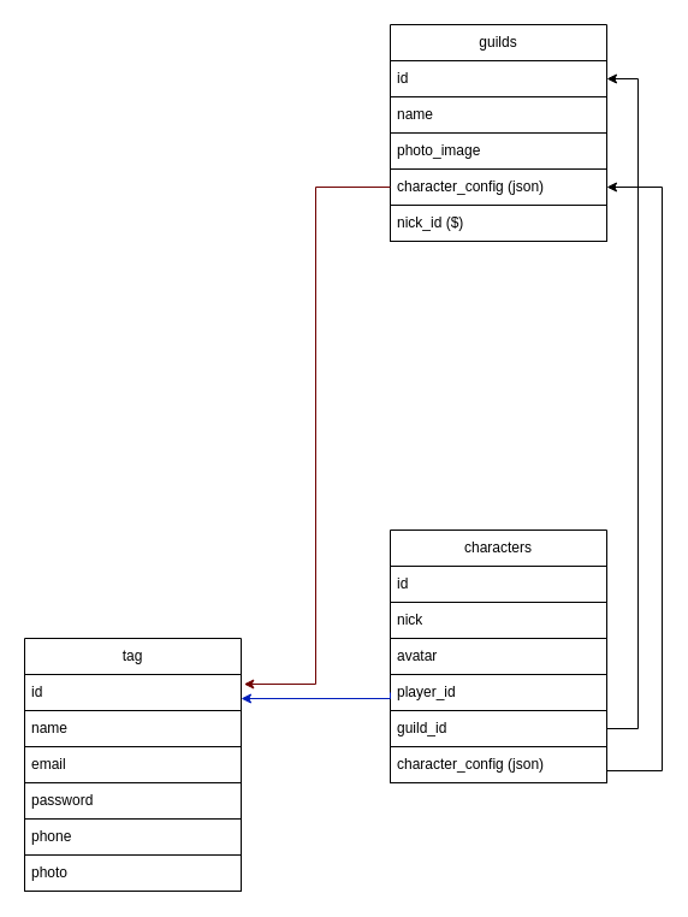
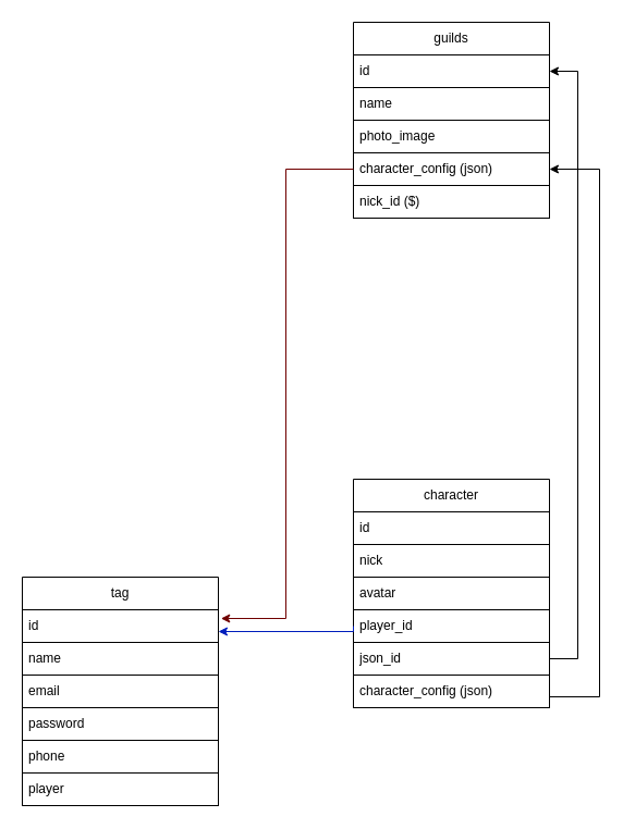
- <mxCell id="15" value="characters" style="swimlane;fontStyle=0;childLayout=stackLayout;horizontal=1;startSize=30;horizontalStack=0;resizeParent=1;resizeParentMax=0;resizeLast=0;collapsible=1;marginBottom=0;whiteSpace=wrap;html=1;gradientColor=none;swimlaneFillColor=default;" parent="1" vertex="1"><mxGeometry x="324" y="440" width="180" height="210" as="geometry"><mxRectangle x="80" y="80" width="70" height="30" as="alternateBounds" /></mxGeometry></mxCell>
+ <mxCell id="15" value="character" style="swimlane;fontStyle=0;childLayout=stackLayout;horizontal=1;startSize=30;horizontalStack=0;resizeParent=1;resizeParentMax=0;resizeLast=0;collapsible=1;marginBottom=0;whiteSpace=wrap;html=1;gradientColor=none;swimlaneFillColor=default;" parent="1" vertex="1"><mxGeometry x="324" y="440" width="180" height="210" as="geometry"><mxRectangle x="80" y="80" width="70" height="30" as="alternateBounds" /></mxGeometry></mxCell>
- <mxCell id="20" value="guild_id" style="text;strokeColor=default;fillColor=none;align=left;verticalAlign=middle;spacingLeft=4;spacingRight=4;overflow=hidden;points=[[0,0.5],[1,0.5]];portConstraint=eastwest;rotatable=0;whiteSpace=wrap;html=1;" parent="15" vertex="1"><mxGeometry y="150" width="180" height="30" as="geometry" /></mxCell>
+ <mxCell id="20" value="json_id" style="text;strokeColor=default;fillColor=none;align=left;verticalAlign=middle;spacingLeft=4;spacingRight=4;overflow=hidden;points=[[0,0.5],[1,0.5]];portConstraint=eastwest;rotatable=0;whiteSpace=wrap;html=1;" parent="15" vertex="1"><mxGeometry y="150" width="180" height="30" as="geometry" /></mxCell>
- <mxCell id="14" value="photo" style="text;strokeColor=default;fillColor=none;align=left;verticalAlign=middle;spacingLeft=4;spacingRight=4;overflow=hidden;points=[[0,0.5],[1,0.5]];portConstraint=eastwest;rotatable=0;whiteSpace=wrap;html=1;" parent="8" vertex="1"><mxGeometry y="180" width="180" height="30" as="geometry" /></mxCell>
+ <mxCell id="14" value="player" style="text;strokeColor=default;fillColor=none;align=left;verticalAlign=middle;spacingLeft=4;spacingRight=4;overflow=hidden;points=[[0,0.5],[1,0.5]];portConstraint=eastwest;rotatable=0;whiteSpace=wrap;html=1;" parent="8" vertex="1"><mxGeometry y="180" width="180" height="30" as="geometry" /></mxCell>
